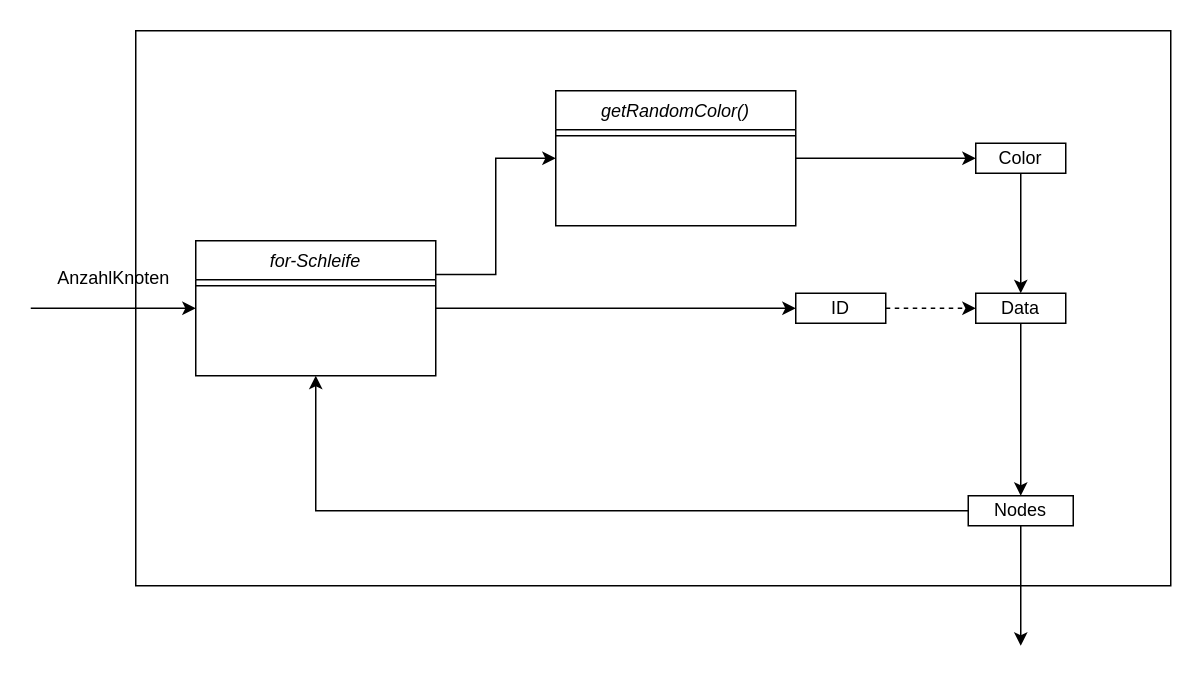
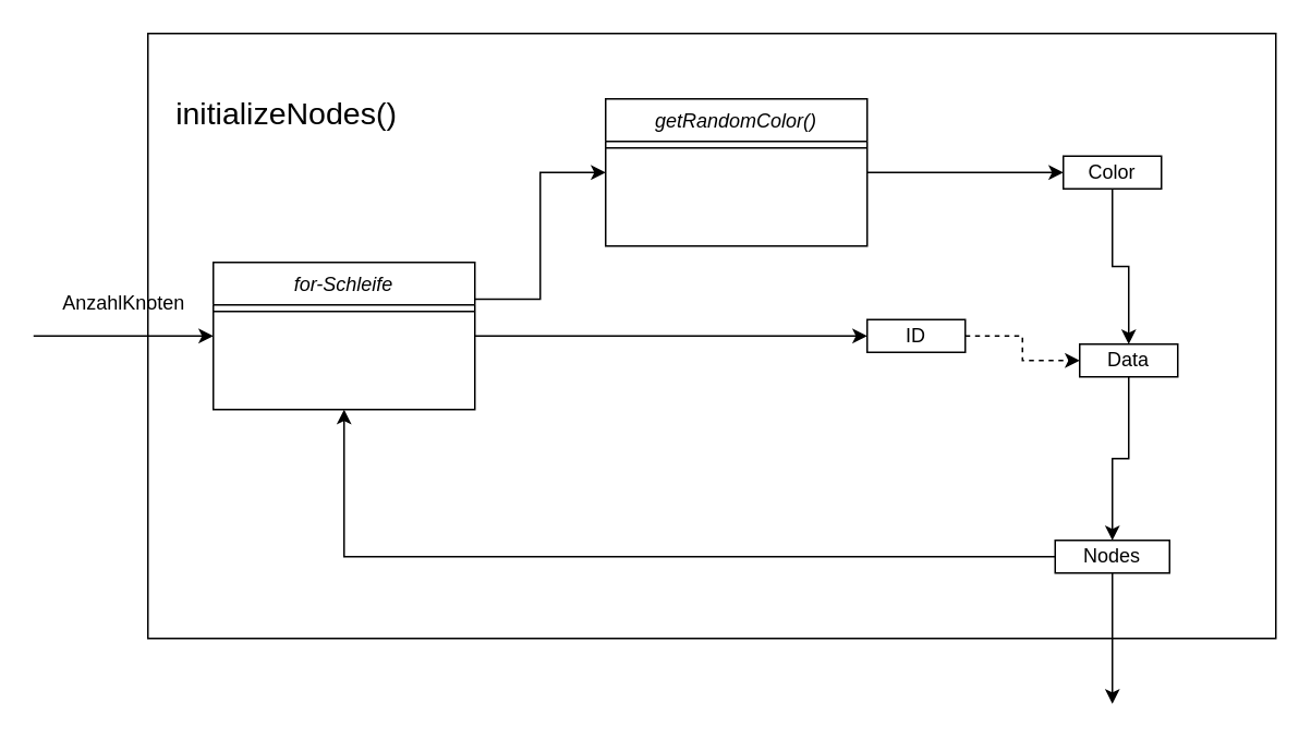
+ <mxCell id="21" value="&lt;font style=&quot;font-size: 19px&quot;&gt;initializeNodes()&lt;/font&gt;" style="text;html=1;strokeColor=none;fillColor=none;align=center;verticalAlign=middle;whiteSpace=wrap;rounded=0;" parent="1" vertex="1"><mxGeometry x="110" y="50" width="130" height="40" as="geometry" /></mxCell>
- <mxCell id="17" value="Data" style="rounded=0;whiteSpace=wrap;html=1;" parent="1" vertex="1"><mxGeometry x="650" y="195" width="60" height="20" as="geometry" /></mxCell>
+ <mxCell id="17" value="Data" style="rounded=0;whiteSpace=wrap;html=1;" parent="1" vertex="1"><mxGeometry x="660" y="210" width="60" height="20" as="geometry" /></mxCell>
